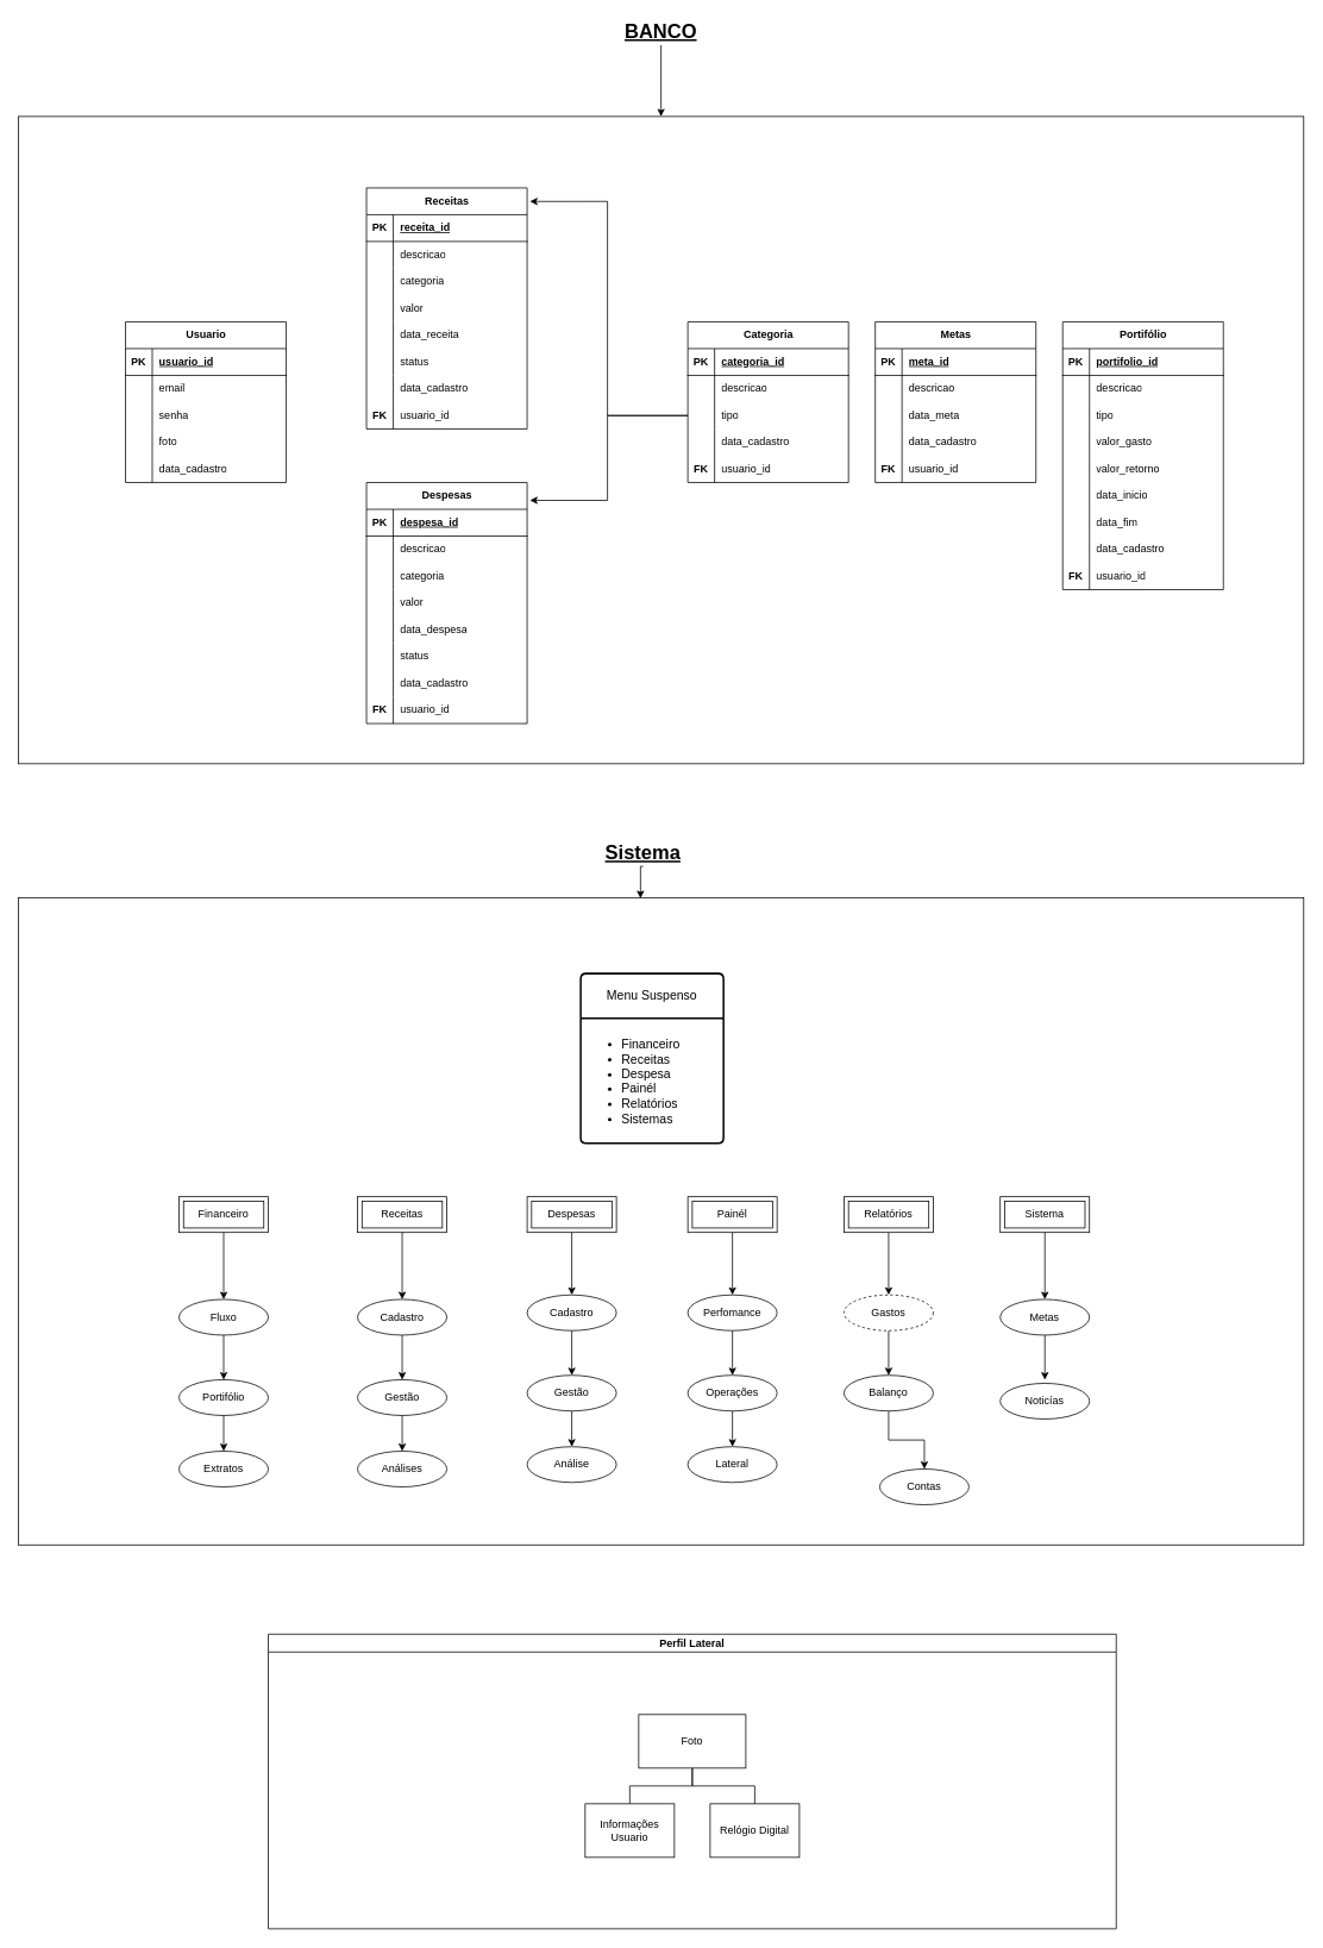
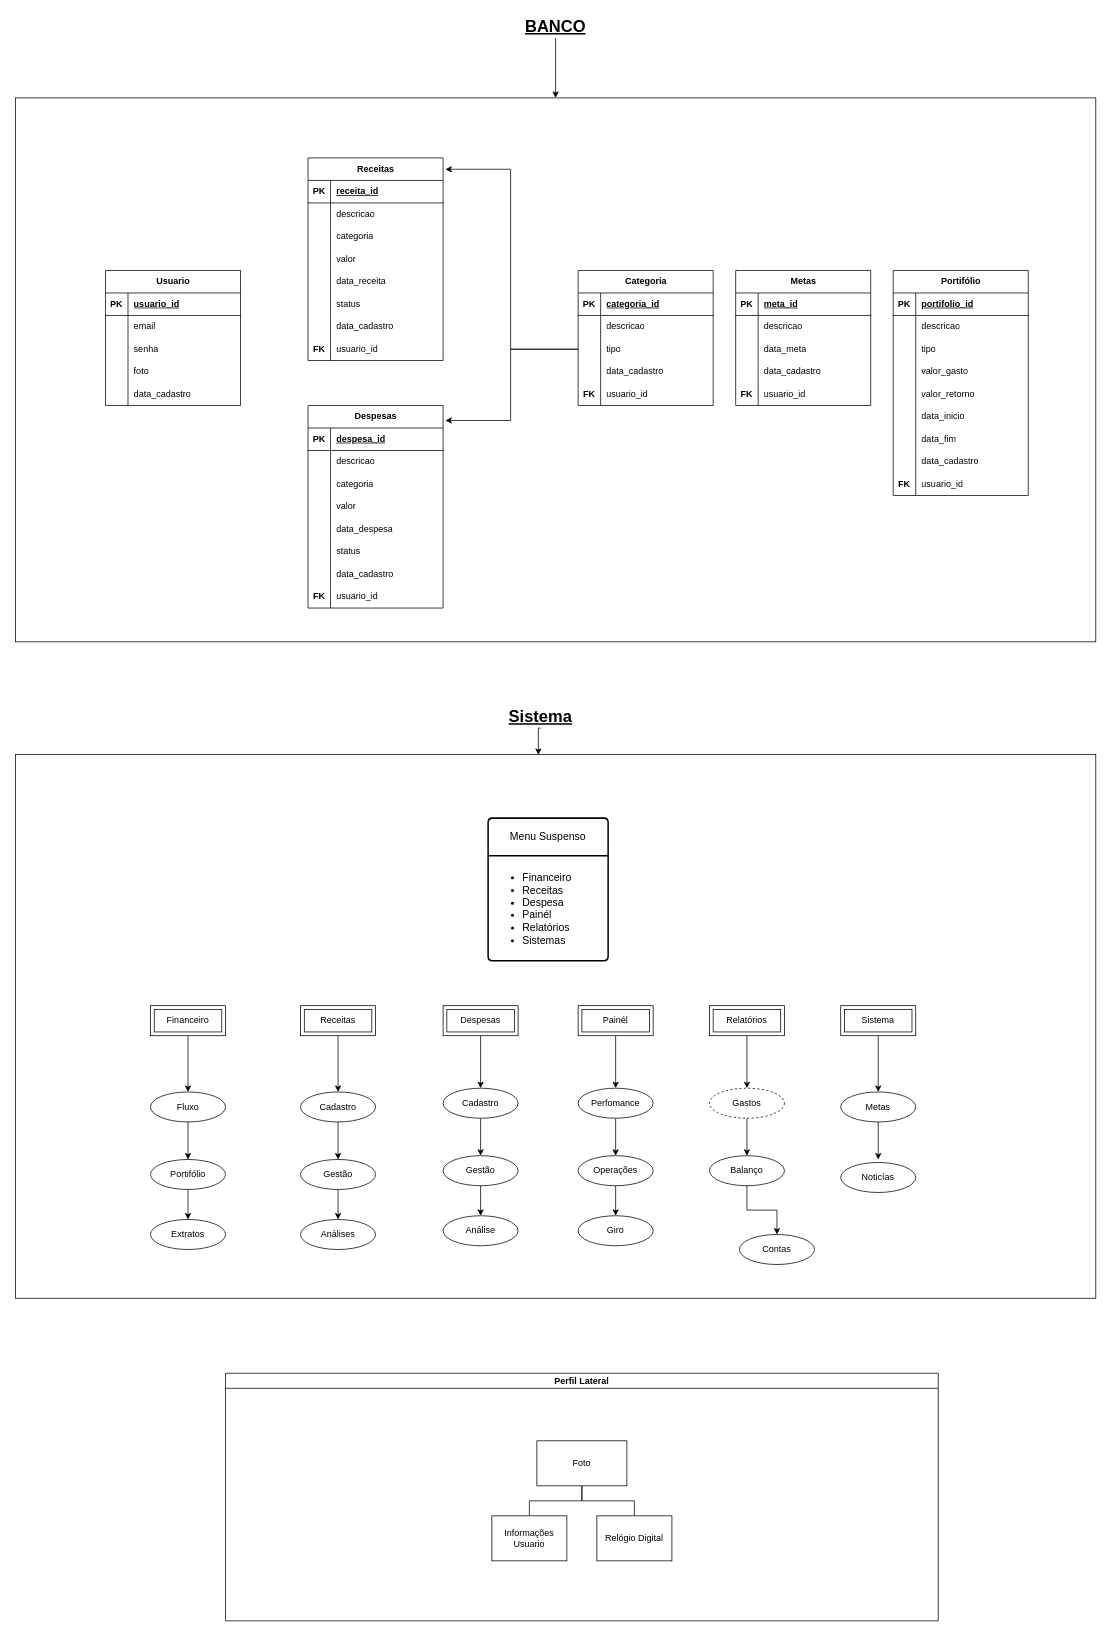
- <mxCell id="167" value="Lateral" style="ellipse;whiteSpace=wrap;html=1;align=center;" parent="1" vertex="1"><mxGeometry x="770" y="1620" width="100" height="40" as="geometry" /></mxCell>
+ <mxCell id="167" value="Giro" style="ellipse;whiteSpace=wrap;html=1;align=center;" parent="1" vertex="1"><mxGeometry x="770" y="1620" width="100" height="40" as="geometry" /></mxCell>
